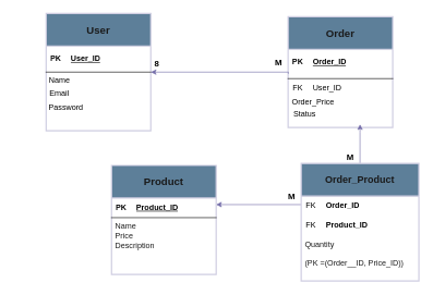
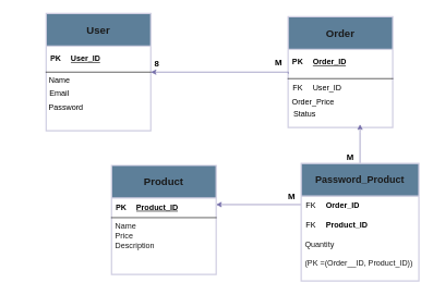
- <mxCell id="10" value="Order_Product" style="swimlane;childLayout=stackLayout;horizontal=1;startSize=50;horizontalStack=0;rounded=0;fontSize=15;fontStyle=1;strokeWidth=2;resizeParent=0;resizeLast=1;shadow=0;dashed=0;align=center;arcSize=4;whiteSpace=wrap;html=1;labelBackgroundColor=none;fillColor=#5D7F99;strokeColor=#D0CEE2;fontColor=#1A1A1A;" vertex="1" parent="1"><mxGeometry x="460" y="250" width="180" height="180" as="geometry" /></mxCell>
+ <mxCell id="10" value="Password_Product" style="swimlane;childLayout=stackLayout;horizontal=1;startSize=50;horizontalStack=0;rounded=0;fontSize=15;fontStyle=1;strokeWidth=2;resizeParent=0;resizeLast=1;shadow=0;dashed=0;align=center;arcSize=4;whiteSpace=wrap;html=1;labelBackgroundColor=none;fillColor=#5D7F99;strokeColor=#D0CEE2;fontColor=#1A1A1A;" vertex="1" parent="1"><mxGeometry x="460" y="250" width="180" height="180" as="geometry" /></mxCell>
- <mxCell id="19" value="Quantity&lt;div&gt;&lt;br&gt;&lt;div&gt;&lt;div&gt;(PK =(Order__ID, Price_ID))&lt;/div&gt;&lt;/div&gt;&lt;/div&gt;" style="align=left;strokeColor=none;fillColor=none;spacingLeft=4;spacingRight=4;fontSize=12;verticalAlign=top;resizable=0;rotatable=0;part=1;html=1;whiteSpace=wrap;labelBackgroundColor=none;fontColor=#1A1A1A;rounded=0;" vertex="1" parent="10"><mxGeometry y="110" width="180" height="70" as="geometry" /></mxCell>
+ <mxCell id="19" value="Quantity&lt;div&gt;&lt;br&gt;&lt;div&gt;&lt;div&gt;(PK =(Order__ID, Product_ID))&lt;/div&gt;&lt;/div&gt;&lt;/div&gt;" style="align=left;strokeColor=none;fillColor=none;spacingLeft=4;spacingRight=4;fontSize=12;verticalAlign=top;resizable=0;rotatable=0;part=1;html=1;whiteSpace=wrap;labelBackgroundColor=none;fontColor=#1A1A1A;rounded=0;" vertex="1" parent="10"><mxGeometry y="110" width="180" height="70" as="geometry" /></mxCell>
